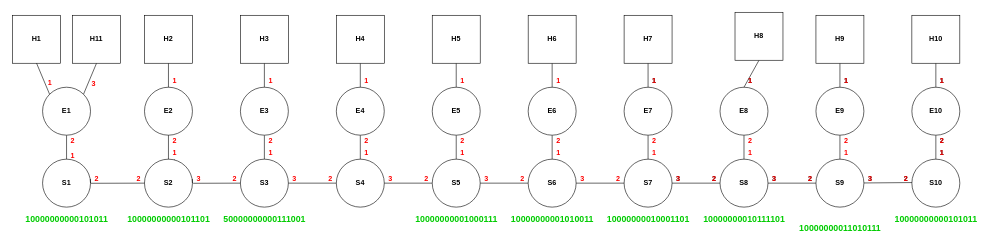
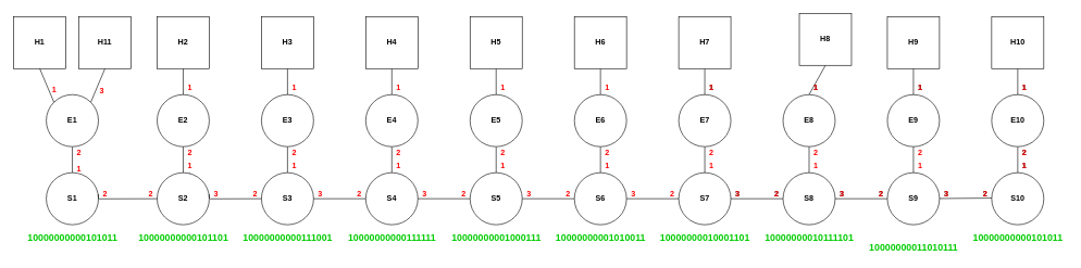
- <mxCell id="133" value="&lt;font color=&quot;#00cc00&quot; face=&quot;arial&quot;&gt;&lt;span style=&quot;font-size: 14.667px&quot;&gt;&lt;b&gt;50000000000111001&lt;/b&gt;&lt;/span&gt;&lt;/font&gt;" style="text;html=1;align=center;verticalAlign=middle;resizable=0;points=[];autosize=1;strokeColor=none;fillColor=none;" parent="1" vertex="1"><mxGeometry x="365" y="355" width="150" height="20" as="geometry" /></mxCell>
+ <mxCell id="133" value="&lt;font color=&quot;#00cc00&quot; face=&quot;arial&quot;&gt;&lt;span style=&quot;font-size: 14.667px&quot;&gt;&lt;b&gt;10000000000111001&lt;/b&gt;&lt;/span&gt;&lt;/font&gt;" style="text;html=1;align=center;verticalAlign=middle;resizable=0;points=[];autosize=1;strokeColor=none;fillColor=none;" parent="1" vertex="1"><mxGeometry x="365" y="355" width="150" height="20" as="geometry" /></mxCell>
+ <mxCell id="134" value="&lt;font color=&quot;#00cc00&quot; face=&quot;arial&quot;&gt;&lt;span style=&quot;font-size: 14.667px&quot;&gt;&lt;b&gt;10000000000111111&lt;/b&gt;&lt;/span&gt;&lt;/font&gt;" style="text;html=1;align=center;verticalAlign=middle;resizable=0;points=[];autosize=1;strokeColor=none;fillColor=none;" parent="1" vertex="1"><mxGeometry x="525" y="355" width="150" height="20" as="geometry" /></mxCell>
